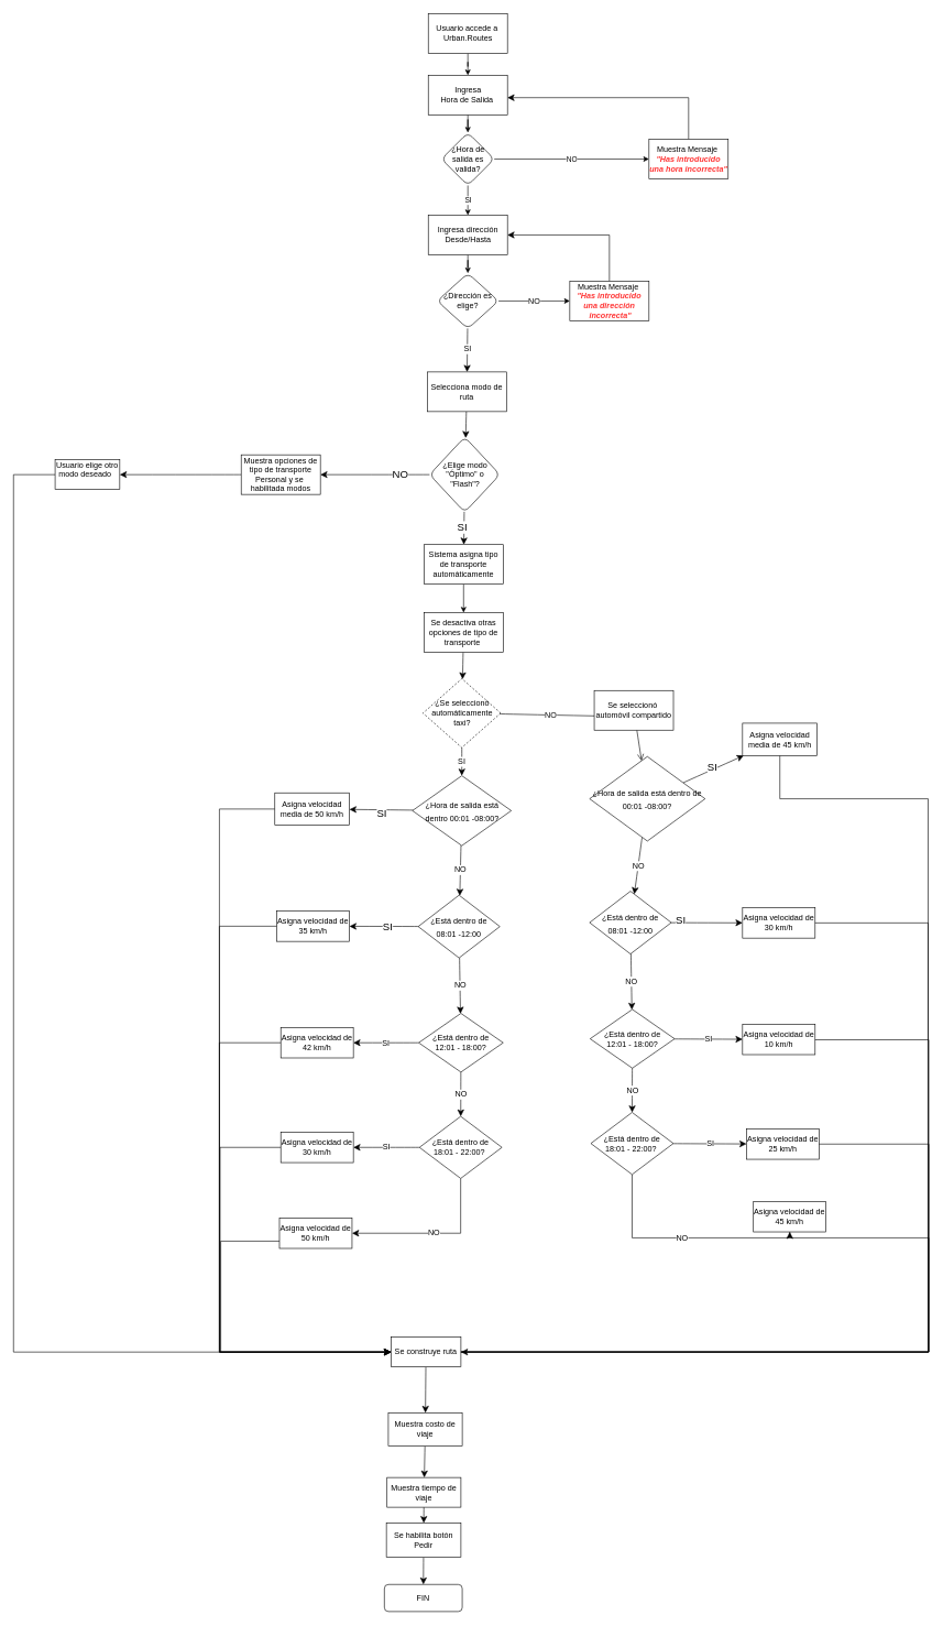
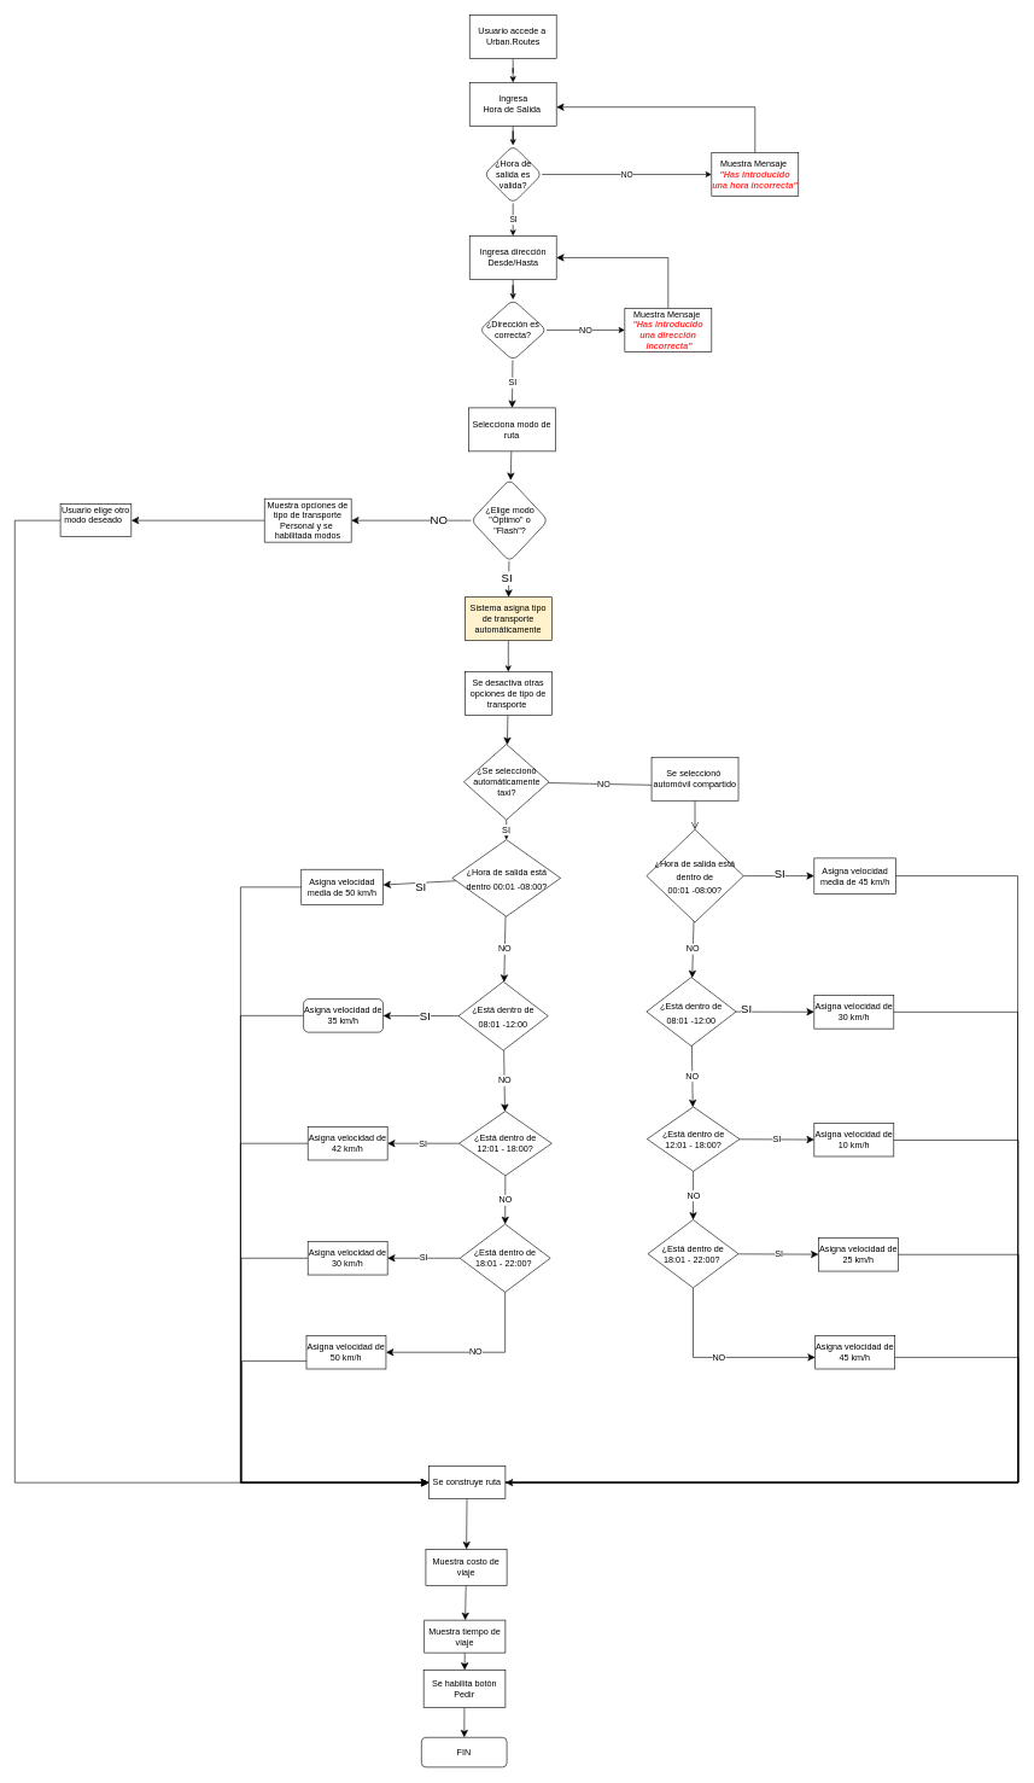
- <mxCell id="95" value="¿Dirección es elige?" style="rhombus;whiteSpace=wrap;html=1;rounded=1;" vertex="1" parent="1"><mxGeometry x="662" y="413" width="93" height="84" as="geometry" /></mxCell>
+ <mxCell id="95" value="¿Dirección es correcta?" style="rhombus;whiteSpace=wrap;html=1;rounded=1;" vertex="1" parent="1"><mxGeometry x="662" y="413" width="93" height="84" as="geometry" /></mxCell>
- <mxCell id="12" value="&lt;font style=&quot;vertical-align: inherit;&quot;&gt;&lt;font style=&quot;vertical-align: inherit;&quot;&gt;Sistema asigna tipo de transporte automáticamente&lt;/font&gt;&lt;/font&gt;" style="whiteSpace=wrap;html=1;rounded=0;" vertex="1" parent="1"><mxGeometry x="642" y="824" width="120" height="60" as="geometry" /></mxCell>
+ <mxCell id="12" value="&lt;font style=&quot;vertical-align: inherit;&quot;&gt;&lt;font style=&quot;vertical-align: inherit;&quot;&gt;Sistema asigna tipo de transporte automáticamente&lt;/font&gt;&lt;/font&gt;" style="whiteSpace=wrap;html=1;rounded=0;fillColor=#fff2cc;" vertex="1" parent="1"><mxGeometry x="642" y="824" width="120" height="60" as="geometry" /></mxCell>
- <mxCell id="46" value="¿Se seleccionó automáticamente taxi?" style="rhombus;whiteSpace=wrap;html=1;fontSize=12;direction=south;dashed=1;" vertex="1" parent="1"><mxGeometry x="640.5" y="1027" width="117.75" height="104.5" as="geometry" /></mxCell>
+ <mxCell id="46" value="¿Se seleccionó automáticamente taxi?" style="rhombus;whiteSpace=wrap;html=1;fontSize=12;direction=south;" vertex="1" parent="1"><mxGeometry x="640.5" y="1027" width="117.75" height="104.5" as="geometry" /></mxCell>
- <mxCell id="52" value="Asigna velocidad media de 45 km/h" style="rounded=0;whiteSpace=wrap;html=1;fontSize=12;" vertex="1" parent="1"><mxGeometry x="1124.75" y="1094.5" width="113" height="49" as="geometry" /></mxCell>
+ <mxCell id="52" value="Asigna velocidad media de 45 km/h" style="rounded=0;whiteSpace=wrap;html=1;fontSize=12;" vertex="1" parent="1"><mxGeometry x="1124.75" y="1184.5" width="113" height="49" as="geometry" /></mxCell>
- <mxCell id="50" value="&lt;font style=&quot;font-size: 12px;&quot;&gt;¿Hora de salida está dentro de &lt;br&gt;00:01 -08:00?&lt;/font&gt;" style="rhombus;whiteSpace=wrap;html=1;fontSize=16;" vertex="1" parent="1"><mxGeometry x="893" y="1145" width="175" height="128" as="geometry" /></mxCell>
+ <mxCell id="50" value="&lt;font style=&quot;font-size: 12px;&quot;&gt;¿Hora de salida está dentro de &lt;br&gt;00:01 -08:00?&lt;/font&gt;" style="rhombus;whiteSpace=wrap;html=1;fontSize=16;" vertex="1" parent="1"><mxGeometry x="893" y="1145" width="134" height="128" as="geometry" /></mxCell>
- <mxCell id="23" value="&lt;font style=&quot;font-size: 12px;&quot;&gt;¿Hora de salida está dentro 00:01 -08:00?&lt;/font&gt;" style="rhombus;whiteSpace=wrap;html=1;fontSize=16;" vertex="1" parent="1"><mxGeometry x="624.5" y="1174" width="149.75" height="106" as="geometry" /></mxCell>
+ <mxCell id="23" value="&lt;font style=&quot;font-size: 12px;&quot;&gt;¿Hora de salida está dentro 00:01 -08:00?&lt;/font&gt;" style="rhombus;whiteSpace=wrap;html=1;fontSize=16;" vertex="1" parent="1"><mxGeometry x="624.5" y="1159" width="149.75" height="106" as="geometry" /></mxCell>
- <mxCell id="31" value="Asigna velocidad de &lt;br&gt;35 km/h" style="rounded=0;whiteSpace=wrap;html=1;fontSize=12;" vertex="1" parent="1"><mxGeometry x="419" y="1379" width="110" height="46" as="geometry" /></mxCell>
+ <mxCell id="31" value="Asigna velocidad de &lt;br&gt;35 km/h" style="whiteSpace=wrap;html=1;fontSize=12;rounded=1;" vertex="1" parent="1"><mxGeometry x="419" y="1379" width="110" height="46" as="geometry" /></mxCell>
- <mxCell id="66" value="Asigna velocidad de &lt;br&gt;45 km/h" style="rounded=0;whiteSpace=wrap;html=1;fontSize=12;" vertex="1" parent="1"><mxGeometry x="1141.25" y="1819" width="110" height="46" as="geometry" /></mxCell>
+ <mxCell id="66" value="Asigna velocidad de &lt;br&gt;45 km/h" style="rounded=0;whiteSpace=wrap;html=1;fontSize=12;" vertex="1" parent="1"><mxGeometry x="1126.25" y="1844" width="110" height="46" as="geometry" /></mxCell>
